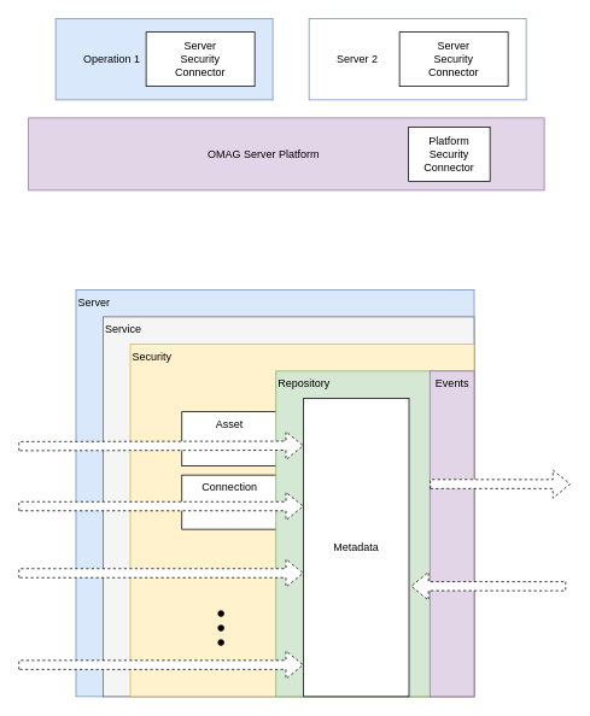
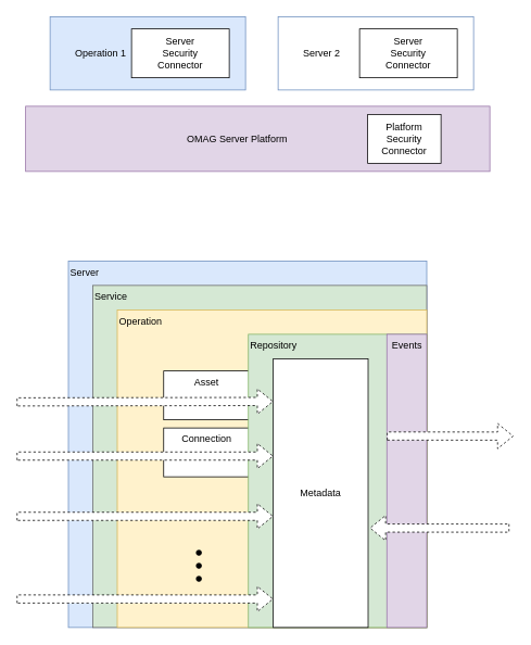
- <mxCell id="9" value="Service" style="rounded=0;whiteSpace=wrap;html=1;align=left;verticalAlign=top;fillColor=#f5f5f5;strokeColor=#666666;" vertex="1" parent="1"><mxGeometry x="113.5" y="350" width="410" height="420" as="geometry" /></mxCell>
+ <mxCell id="9" value="Service" style="rounded=0;whiteSpace=wrap;html=1;align=left;verticalAlign=top;fillColor=#d5e8d4;strokeColor=#666666;" vertex="1" parent="1"><mxGeometry x="113.5" y="350" width="410" height="420" as="geometry" /></mxCell>
- <mxCell id="10" value="Security" style="rounded=0;whiteSpace=wrap;html=1;align=left;verticalAlign=top;fillColor=#fff2cc;strokeColor=#d6b656;" vertex="1" parent="1"><mxGeometry x="143.5" y="380" width="380" height="390" as="geometry" /></mxCell>
+ <mxCell id="10" value="Operation" style="rounded=0;whiteSpace=wrap;html=1;align=left;verticalAlign=top;fillColor=#fff2cc;strokeColor=#d6b656;" vertex="1" parent="1"><mxGeometry x="143.5" y="380" width="380" height="390" as="geometry" /></mxCell>
